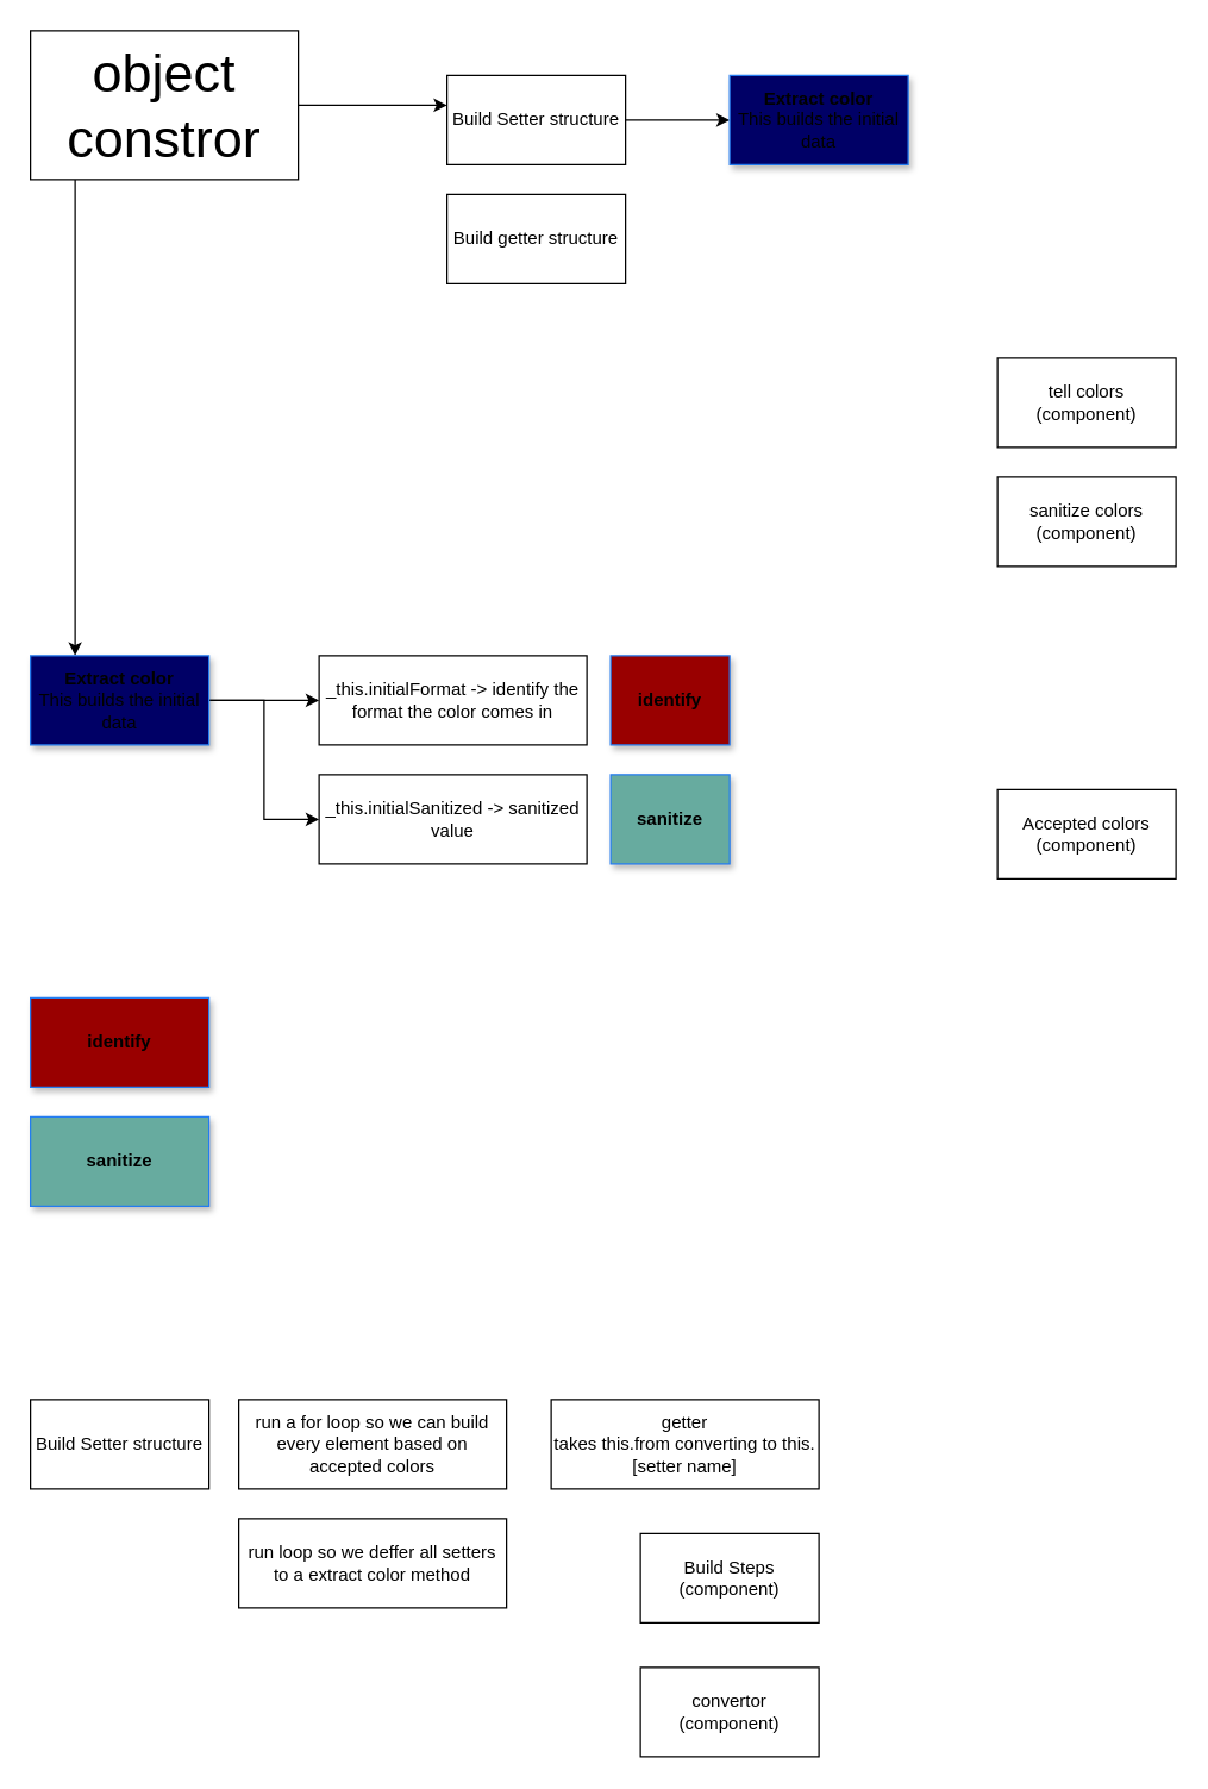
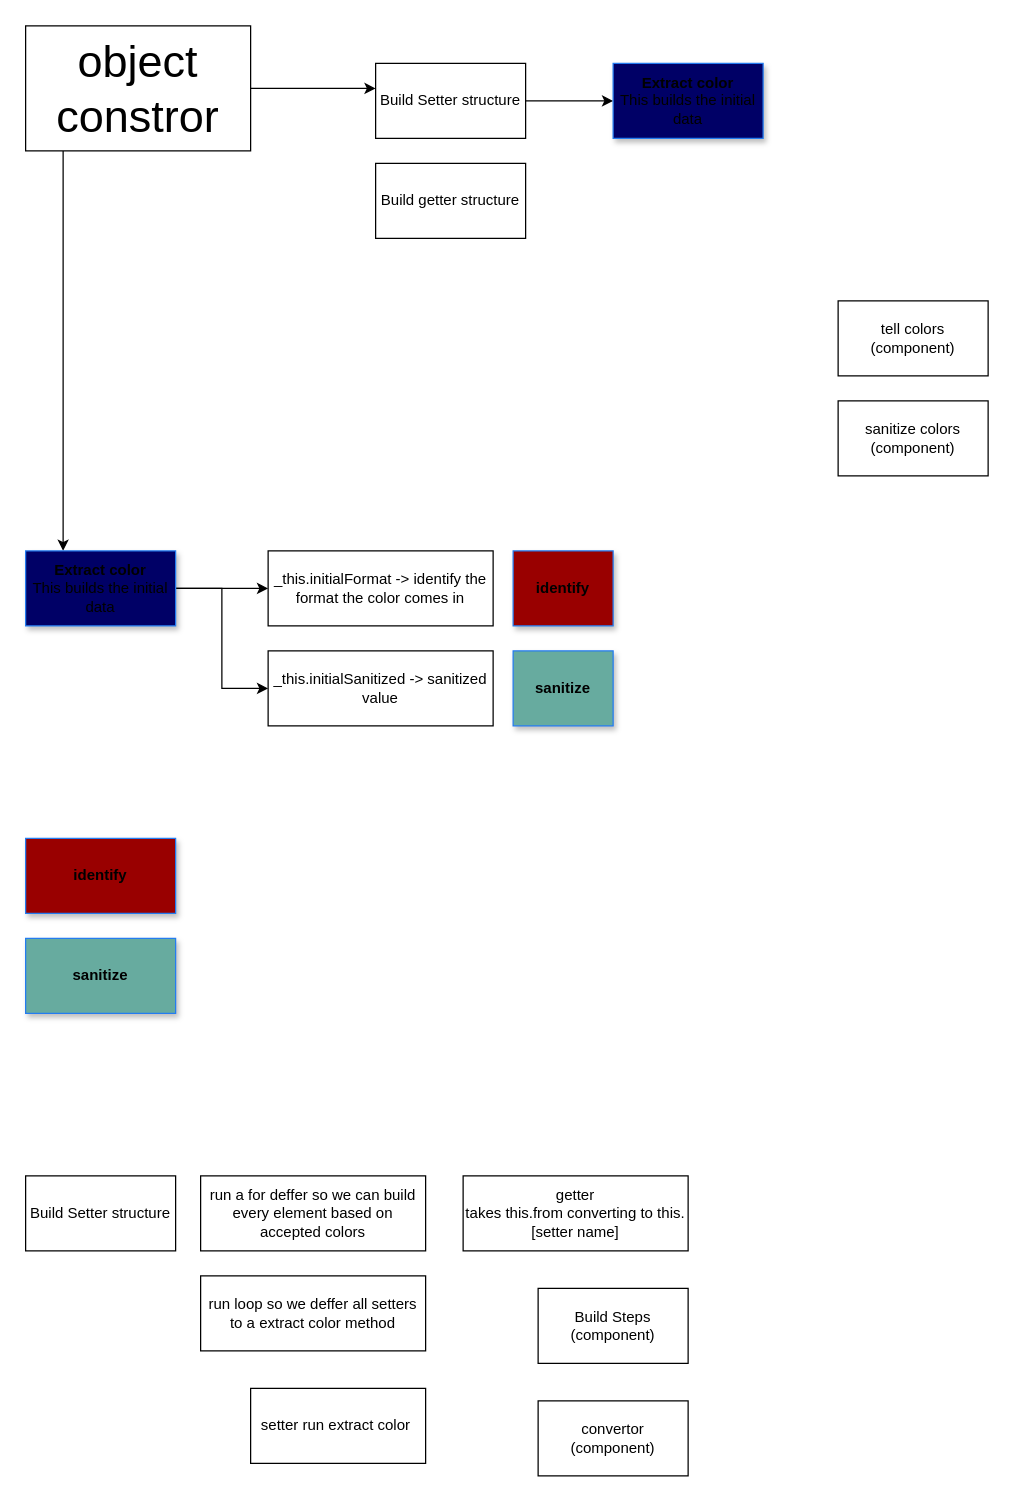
- <mxCell id="7" value="Accepted colors (component)" style="rounded=0;whiteSpace=wrap;html=1;" parent="1" vertex="1"><mxGeometry x="670" y="530" width="120" height="60" as="geometry" /></mxCell>
- <mxCell id="6" value="run a for loop so we can build every element based on accepted colors" style="rounded=0;whiteSpace=wrap;html=1;" parent="1" vertex="1"><mxGeometry x="160" y="940" width="180" height="60" as="geometry" /></mxCell>
+ <mxCell id="6" value="run a for deffer so we can build every element based on accepted colors" style="rounded=0;whiteSpace=wrap;html=1;" parent="1" vertex="1"><mxGeometry x="160" y="940" width="180" height="60" as="geometry" /></mxCell>
+ <mxCell id="19" value="setter run extract color&amp;nbsp;" style="rounded=0;whiteSpace=wrap;html=1;" parent="1" vertex="1"><mxGeometry x="200" y="1110" width="140" height="60" as="geometry" /></mxCell>
